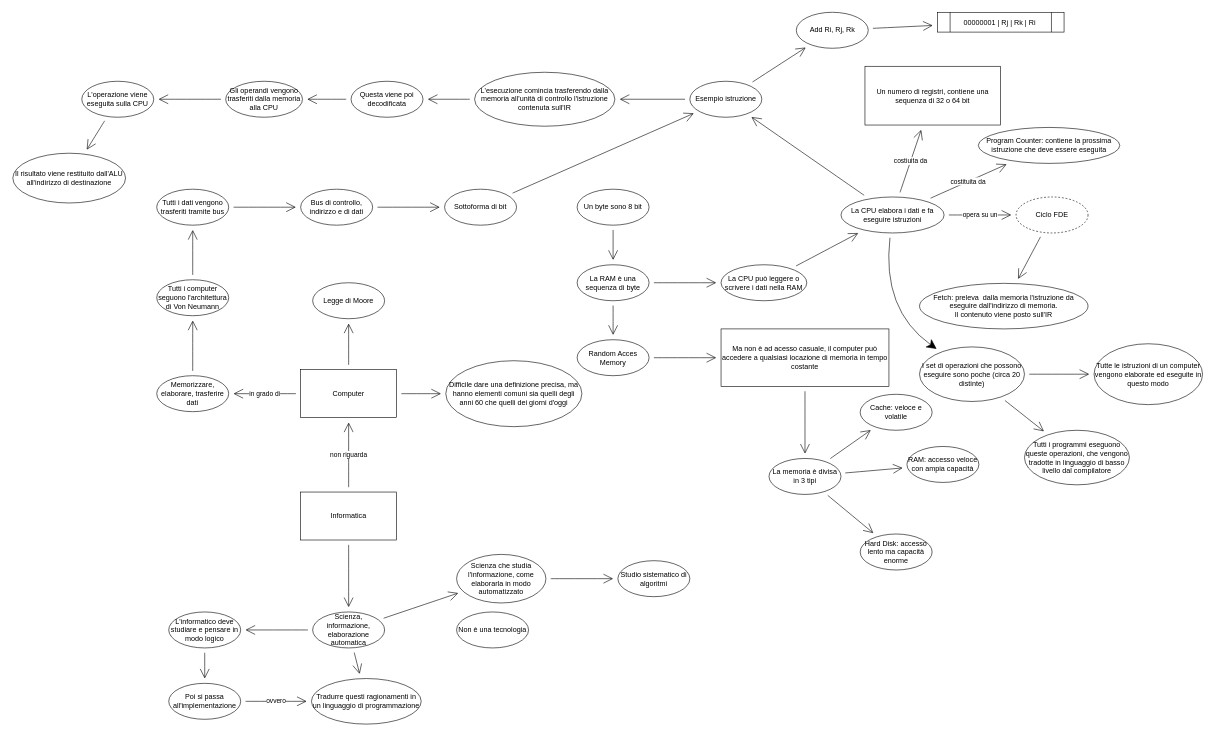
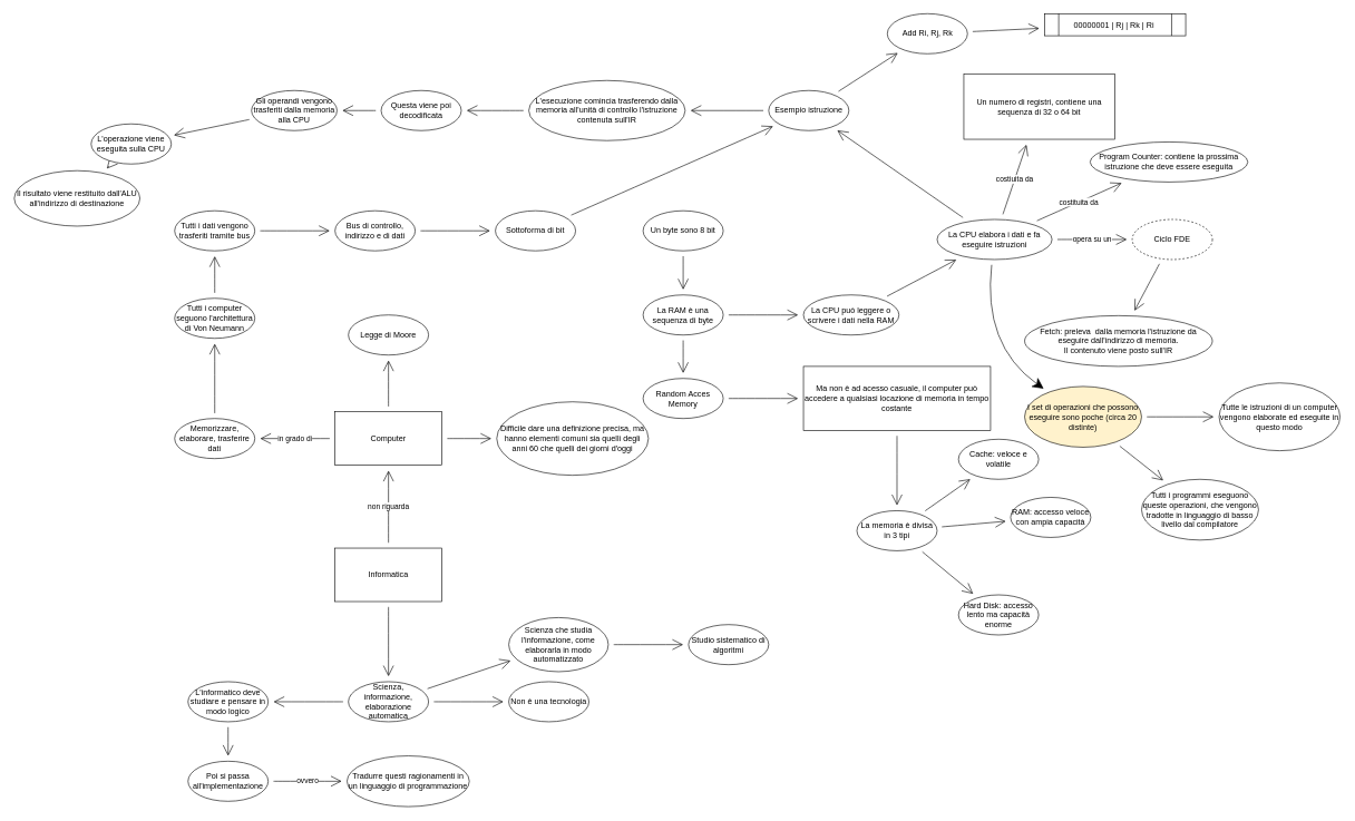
- <mxCell id="76" value="L'operazione viene eseguita sulla CPU" style="ellipse;whiteSpace=wrap;html=1;hachureGap=4;" parent="1" vertex="1"><mxGeometry x="135" y="135" width="120" height="60" as="geometry" /></mxCell>
+ <mxCell id="76" value="L'operazione viene eseguita sulla CPU" style="ellipse;whiteSpace=wrap;html=1;hachureGap=4;" parent="1" vertex="1"><mxGeometry x="135" y="185" width="120" height="60" as="geometry" /></mxCell>
- <mxCell id="72" value="Questa viene poi decodificata" style="ellipse;whiteSpace=wrap;html=1;hachureGap=4;" parent="1" vertex="1"><mxGeometry x="584" y="135" width="120" height="60" as="geometry" /></mxCell>
+ <mxCell id="72" value="Questa viene poi decodificata" style="ellipse;whiteSpace=wrap;html=1;hachureGap=4;" parent="1" vertex="1"><mxGeometry x="569" y="135" width="120" height="60" as="geometry" /></mxCell>
- <mxCell id="27" value="Tutti i computer seguono l'architettura di Von Neumann" style="ellipse;whiteSpace=wrap;html=1;hachureGap=4;" parent="1" vertex="1"><mxGeometry x="260" y="466" width="120" height="60" as="geometry" /></mxCell>
+ <mxCell id="27" value="Tutti i computer seguono l'architettura di Von Neumann" style="ellipse;whiteSpace=wrap;html=1;hachureGap=4;" parent="1" vertex="1"><mxGeometry x="260" y="446" width="120" height="60" as="geometry" /></mxCell>
- <mxCell id="80" value="I set di operazioni che possono eseguire sono poche (circa 20 distinte)" style="ellipse;whiteSpace=wrap;html=1;hachureGap=4;" parent="1" vertex="1"><mxGeometry x="1532" y="578" width="175" height="91" as="geometry" /></mxCell>
+ <mxCell id="80" value="I set di operazioni che possono eseguire sono poche (circa 20 distinte)" style="ellipse;whiteSpace=wrap;html=1;hachureGap=4;fillColor=#fff2cc;" parent="1" vertex="1"><mxGeometry x="1532" y="578" width="175" height="91" as="geometry" /></mxCell>
- <mxCell id="5" value="" style="edgeStyle=none;curved=1;rounded=0;orthogonalLoop=1;jettySize=auto;html=1;endArrow=open;startSize=14;endSize=14;sourcePerimeterSpacing=8;targetPerimeterSpacing=8;" parent="1" source="8" target="23" edge="1"><mxGeometry relative="1" as="geometry" /></mxCell>
+ <mxCell id="5" value="" style="edgeStyle=none;curved=1;rounded=0;orthogonalLoop=1;jettySize=auto;html=1;endArrow=open;startSize=14;endSize=14;sourcePerimeterSpacing=8;targetPerimeterSpacing=8;" parent="1" source="8" target="9" edge="1"><mxGeometry relative="1" as="geometry" /></mxCell>
